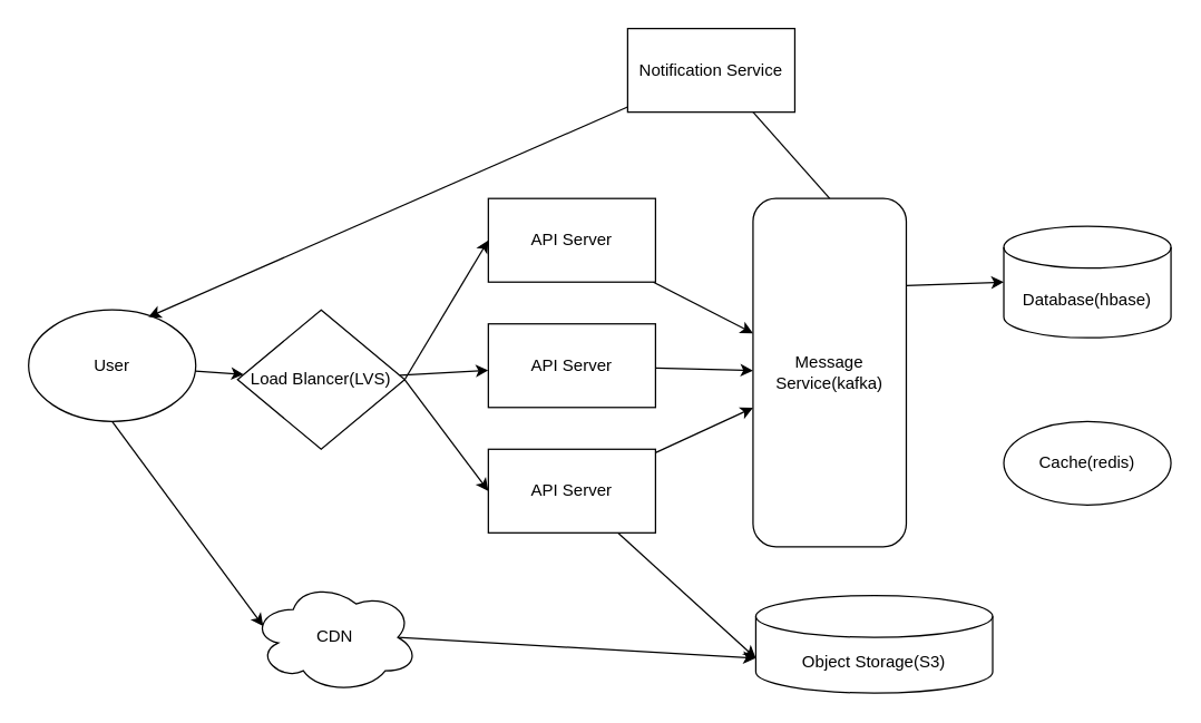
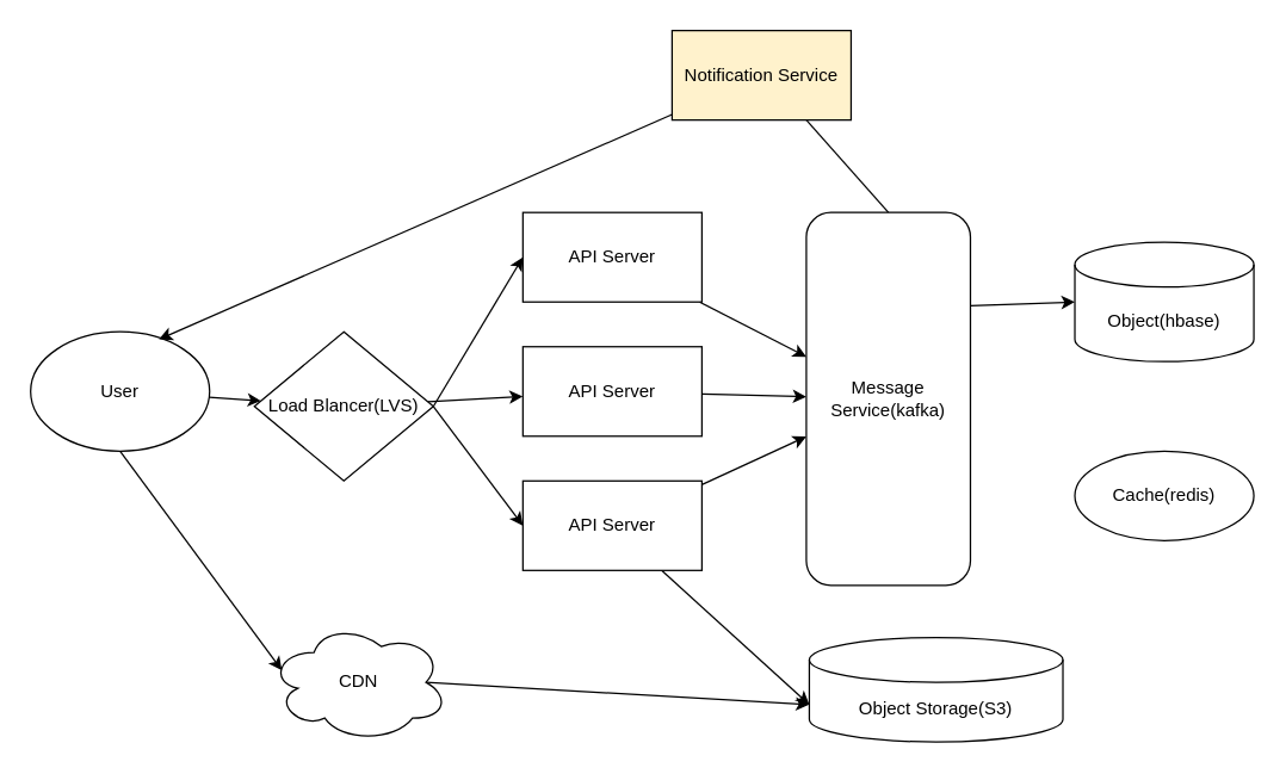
- <mxCell id="25" value="Notification Service" style="rounded=0;whiteSpace=wrap;html=1;" vertex="1" parent="1"><mxGeometry x="450" y="20" width="120" height="60" as="geometry" /></mxCell>
+ <mxCell id="25" value="Notification Service" style="rounded=0;whiteSpace=wrap;html=1;fillColor=#fff2cc;" vertex="1" parent="1"><mxGeometry x="450" y="20" width="120" height="60" as="geometry" /></mxCell>
- <mxCell id="19" value="Database(hbase)" style="shape=cylinder3;whiteSpace=wrap;html=1;boundedLbl=1;backgroundOutline=1;size=15;" vertex="1" parent="1"><mxGeometry x="720" y="162" width="120" height="80" as="geometry" /></mxCell>
+ <mxCell id="19" value="Object(hbase)" style="shape=cylinder3;whiteSpace=wrap;html=1;boundedLbl=1;backgroundOutline=1;size=15;" vertex="1" parent="1"><mxGeometry x="720" y="162" width="120" height="80" as="geometry" /></mxCell>
